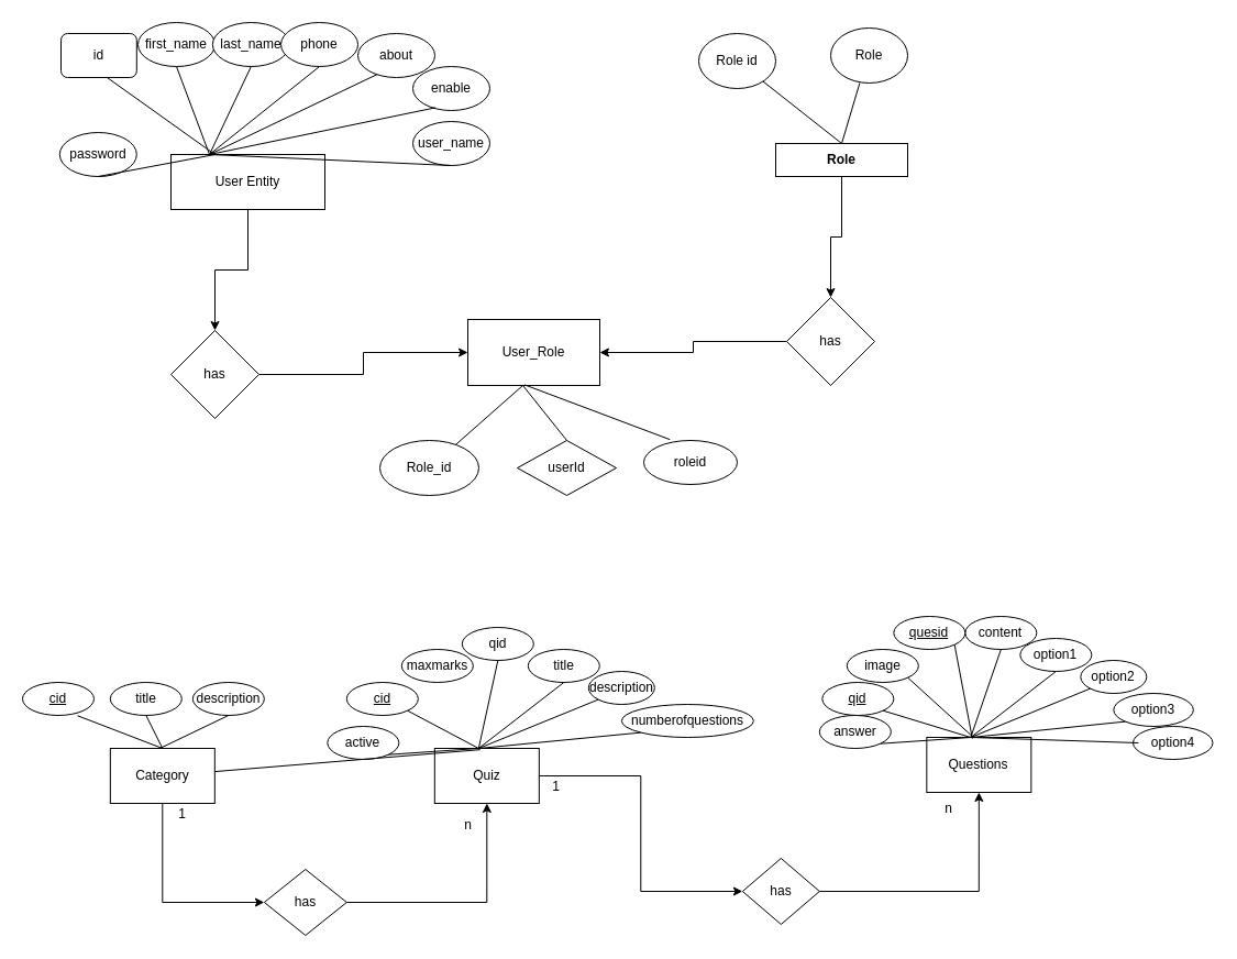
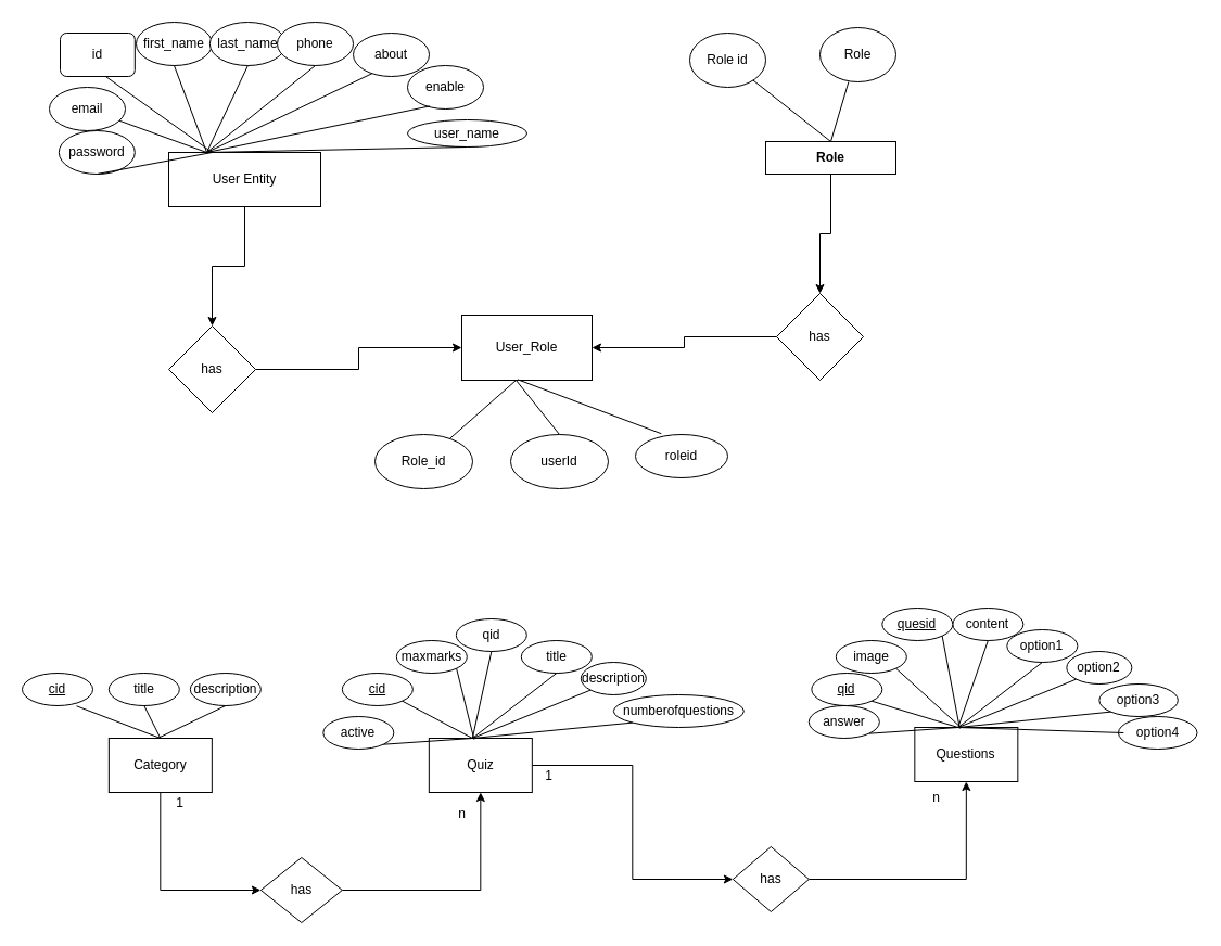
+ <mxCell id="16" value="email" style="ellipse;whiteSpace=wrap;html=1;" parent="1" vertex="1"><mxGeometry x="45" y="80" width="70" height="40" as="geometry" /></mxCell>
+ <mxCell id="17" value="" style="endArrow=none;html=1;rounded=0;exitX=0.25;exitY=0;exitDx=0;exitDy=0;" parent="1" source="3" target="16" edge="1"><mxGeometry width="50" height="50" relative="1" as="geometry"><mxPoint x="155" y="140" as="sourcePoint" /><mxPoint x="195" y="80" as="targetPoint" /></mxGeometry></mxCell>
- <mxCell id="18" value="user_name" style="ellipse;whiteSpace=wrap;html=1;" parent="1" vertex="1"><mxGeometry x="375" y="110" width="70" height="40" as="geometry" /></mxCell>
+ <mxCell id="18" value="user_name" style="ellipse;whiteSpace=wrap;html=1;" parent="1" vertex="1"><mxGeometry x="375" y="110" width="110" height="25" as="geometry" /></mxCell>
- <mxCell id="30" value="userId" style="rhombus;whiteSpace=wrap;html=1;fontFamily=Helvetica;" parent="1" vertex="1"><mxGeometry x="470" y="400" width="90" height="50" as="geometry" /></mxCell>
+ <mxCell id="30" value="userId" style="ellipse;whiteSpace=wrap;html=1;fontFamily=Helvetica;" parent="1" vertex="1"><mxGeometry x="470" y="400" width="90" height="50" as="geometry" /></mxCell>
- <mxCell id="58" value="" style="endArrow=none;html=1;rounded=0;exitX=0.437;exitY=0.023;exitDx=0;exitDy=0;exitPerimeter=0;" edge="1" parent="1" source="42" target="40"><mxGeometry width="50" height="50" relative="1" as="geometry"><mxPoint x="454.83" y="700" as="sourcePoint" /><mxPoint x="504.83" y="650" as="targetPoint" /></mxGeometry></mxCell>
+ <mxCell id="58" value="" style="endArrow=none;html=1;rounded=0;entryX=1;entryY=1;entryDx=0;entryDy=0;exitX=0.437;exitY=0.023;exitDx=0;exitDy=0;exitPerimeter=0;" edge="1" parent="1" source="42" target="54"><mxGeometry width="50" height="50" relative="1" as="geometry"><mxPoint x="454.83" y="700" as="sourcePoint" /><mxPoint x="504.83" y="650" as="targetPoint" /></mxGeometry></mxCell>
